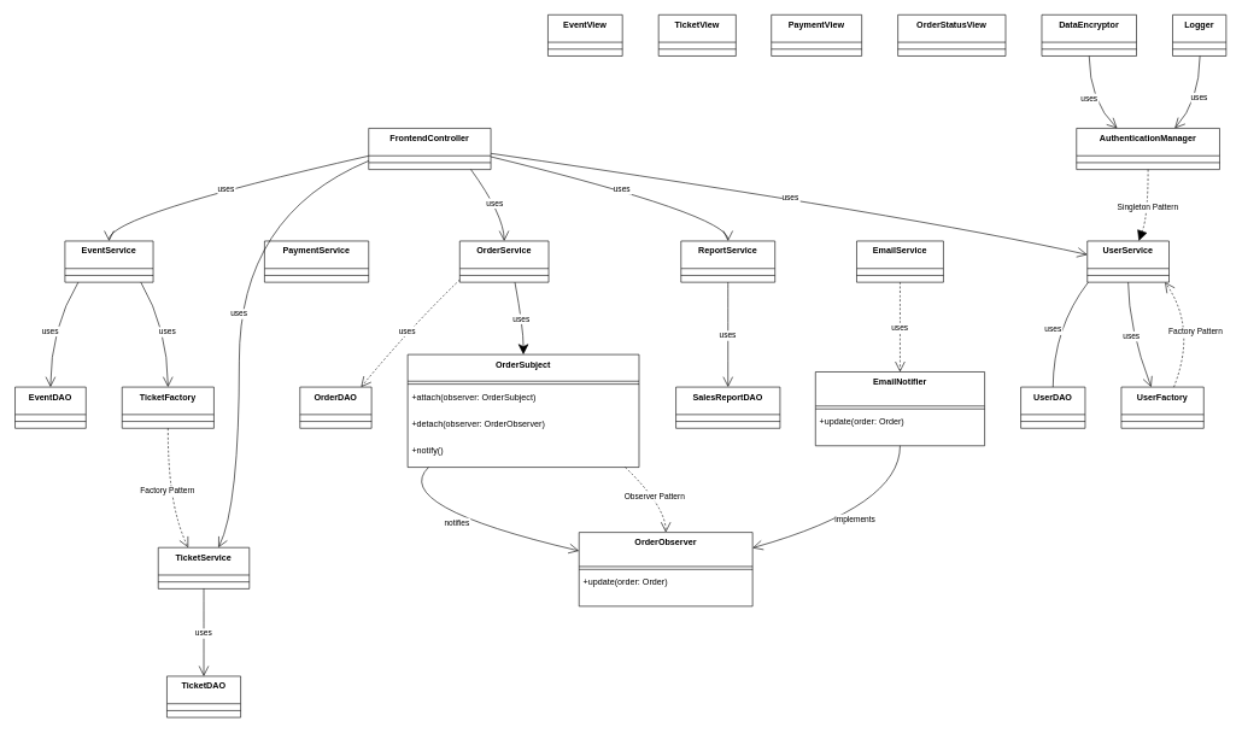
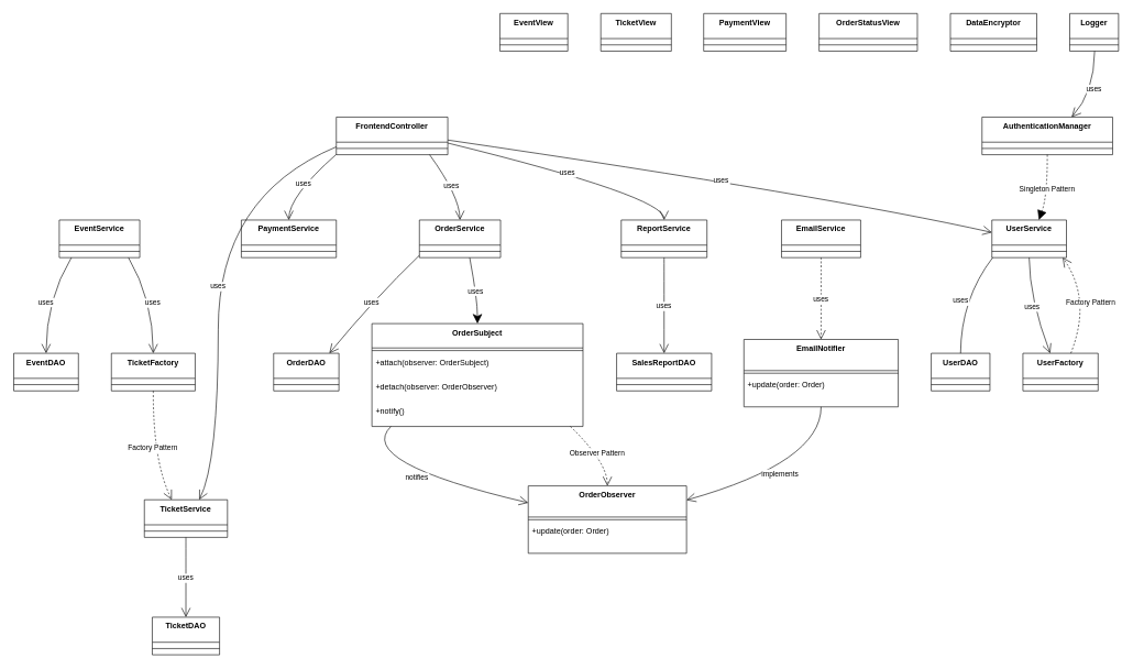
- <mxCell id="70" value="uses" style="curved=1;startArrow=none;endArrow=open;endSize=12;exitX=0.5;exitY=1;entryX=0.28;entryY=-0.01;rounded=0;" edge="1" parent="1" source="38" target="40"><mxGeometry relative="1" as="geometry"><Array as="points"><mxPoint x="1506" y="140" /></Array></mxGeometry></mxCell>
- <mxCell id="57" value="uses" style="curved=1;startArrow=none;endArrow=open;endSize=12;exitX=0;exitY=0.67;entryX=0.5;entryY=0;rounded=0;" edge="1" parent="1" source="2" target="12"><mxGeometry relative="1" as="geometry"><Array as="points"><mxPoint x="150" y="297" /></Array></mxGeometry></mxCell>
+ <mxCell id="59" value="uses" style="curved=1;startArrow=none;endArrow=open;endSize=12;exitX=0;exitY=0.99;entryX=0.5;entryY=0;rounded=0;" edge="1" parent="1" source="2" target="16"><mxGeometry relative="1" as="geometry"><Array as="points"><mxPoint x="437" y="297" /></Array></mxGeometry></mxCell>
- <mxCell id="65" value="uses" style="curved=1;startArrow=none;endArrow=open;endSize=12;exitX=0;exitY=0.94;entryX=0.86;entryY=-0.01;rounded=0;dashed=1;" edge="1" parent="1" source="18" target="32"><mxGeometry relative="1" as="geometry"><Array as="points"><mxPoint x="566" y="453" /></Array></mxGeometry></mxCell>
+ <mxCell id="65" value="uses" style="curved=1;startArrow=none;endArrow=open;endSize=12;exitX=0;exitY=0.94;entryX=0.86;entryY=-0.01;rounded=0;" edge="1" parent="1" source="18" target="32"><mxGeometry relative="1" as="geometry"><Array as="points"><mxPoint x="566" y="453" /></Array></mxGeometry></mxCell>
